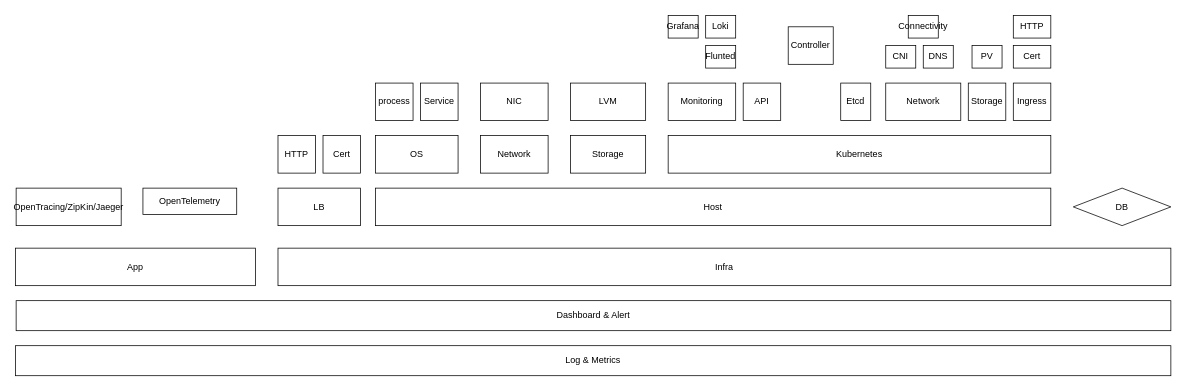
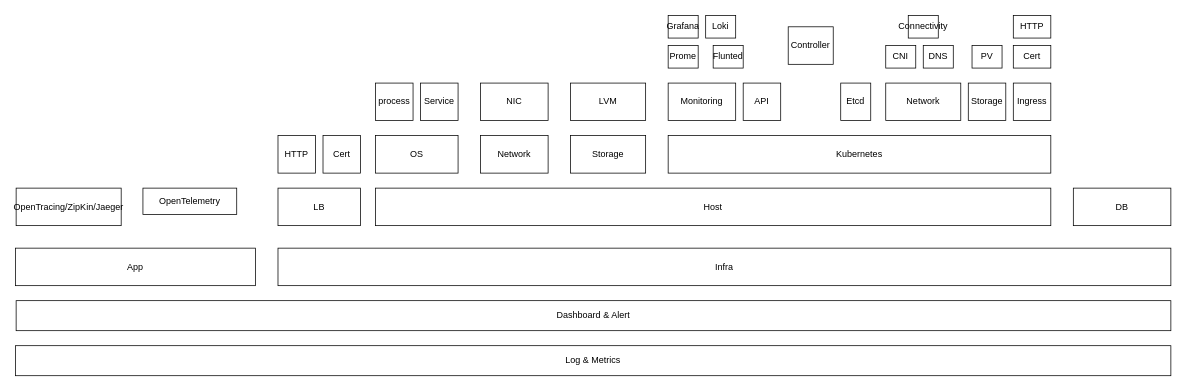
+ <mxCell id="26" value="Prome" style="rounded=0;whiteSpace=wrap;html=1;" vertex="1" parent="1"><mxGeometry x="890" y="60" width="40" height="30" as="geometry" /></mxCell>
- <mxCell id="27" value="Flunted" style="rounded=0;whiteSpace=wrap;html=1;" vertex="1" parent="1"><mxGeometry x="940" y="60" width="40" height="30" as="geometry" /></mxCell>
+ <mxCell id="27" value="Flunted" style="rounded=0;whiteSpace=wrap;html=1;" vertex="1" parent="1"><mxGeometry x="950" y="60" width="40" height="30" as="geometry" /></mxCell>
- <mxCell id="37" value="DB" style="rhombus;whiteSpace=wrap;html=1;" vertex="1" parent="1"><mxGeometry x="1430" y="250" width="130" height="50" as="geometry" /></mxCell>
+ <mxCell id="37" value="DB" style="rounded=0;whiteSpace=wrap;html=1;" vertex="1" parent="1"><mxGeometry x="1430" y="250" width="130" height="50" as="geometry" /></mxCell>
